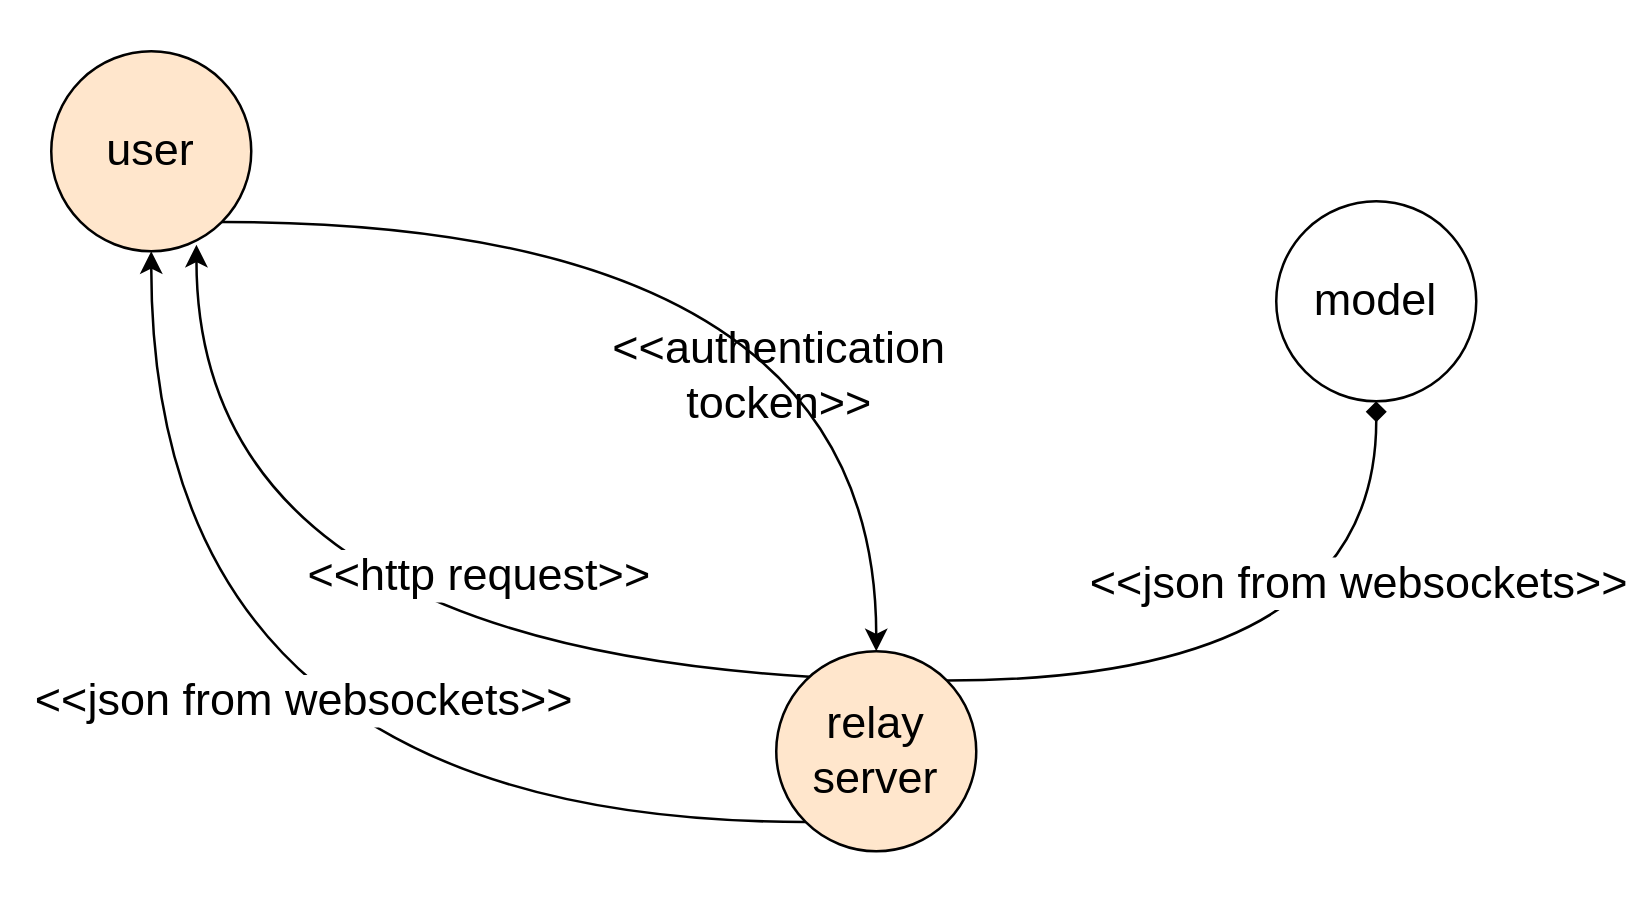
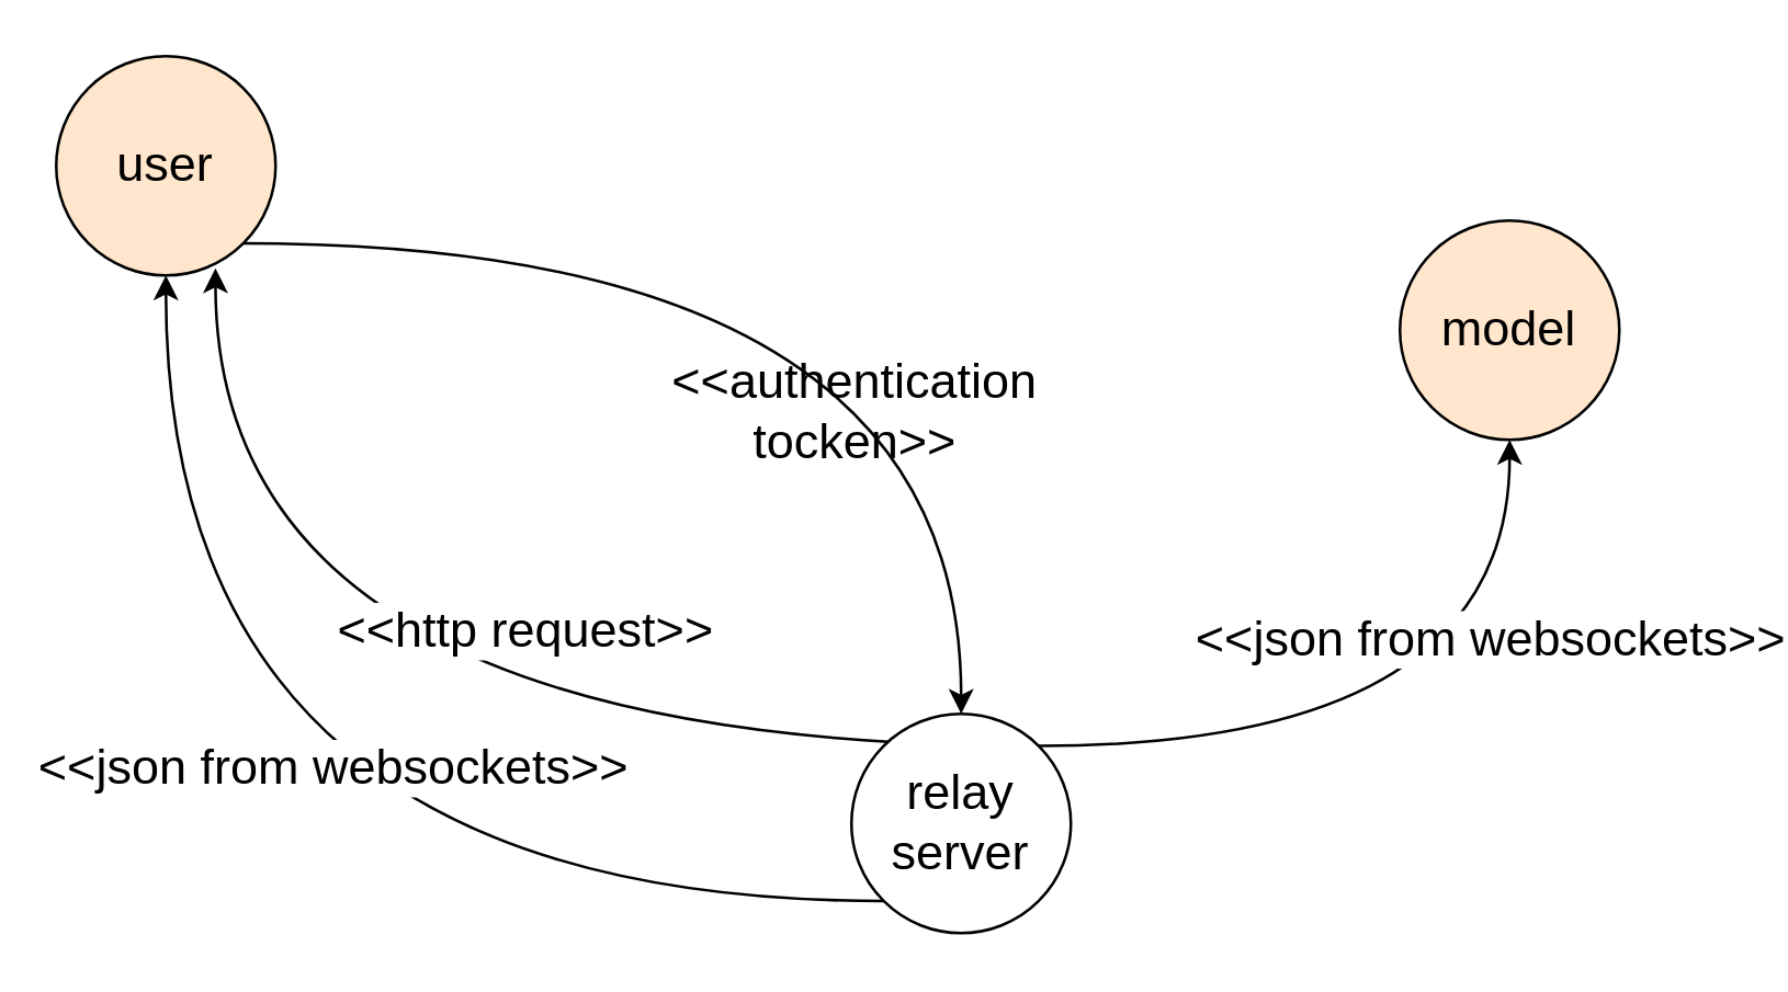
- <mxCell id="12" value="&lt;font style=&quot;font-size: 18px&quot;&gt;model&lt;/font&gt;" style="ellipse;whiteSpace=wrap;html=1;aspect=fixed;" vertex="1" parent="1"><mxGeometry x="510" y="80" width="80" height="80" as="geometry" /></mxCell>
+ <mxCell id="12" value="&lt;font style=&quot;font-size: 18px&quot;&gt;model&lt;/font&gt;" style="ellipse;whiteSpace=wrap;html=1;aspect=fixed;fillColor=#ffe6cc;" vertex="1" parent="1"><mxGeometry x="510" y="80" width="80" height="80" as="geometry" /></mxCell>
- <mxCell id="4" style="edgeStyle=orthogonalEdgeStyle;rounded=0;orthogonalLoop=1;jettySize=auto;html=1;exitX=1;exitY=0;exitDx=0;exitDy=0;entryX=0.5;entryY=1;entryDx=0;entryDy=0;curved=1;endArrow=diamond;" edge="1" parent="1" source="9" target="12"><mxGeometry relative="1" as="geometry" /></mxCell>
+ <mxCell id="4" style="edgeStyle=orthogonalEdgeStyle;rounded=0;orthogonalLoop=1;jettySize=auto;html=1;exitX=1;exitY=0;exitDx=0;exitDy=0;entryX=0.5;entryY=1;entryDx=0;entryDy=0;curved=1;" edge="1" parent="1" source="9" target="12"><mxGeometry relative="1" as="geometry" /></mxCell>
- <mxCell id="9" value="&lt;font style=&quot;font-size: 18px&quot;&gt;relay&lt;br&gt;server&lt;br&gt;&lt;/font&gt;" style="ellipse;whiteSpace=wrap;html=1;aspect=fixed;fillColor=#ffe6cc;" vertex="1" parent="1"><mxGeometry x="310" y="260" width="80" height="80" as="geometry" /></mxCell>
+ <mxCell id="9" value="&lt;font style=&quot;font-size: 18px&quot;&gt;relay&lt;br&gt;server&lt;br&gt;&lt;/font&gt;" style="ellipse;whiteSpace=wrap;html=1;aspect=fixed;" vertex="1" parent="1"><mxGeometry x="310" y="260" width="80" height="80" as="geometry" /></mxCell>
